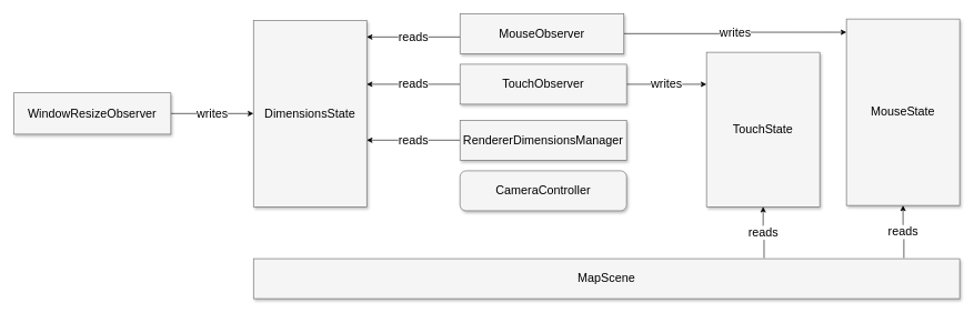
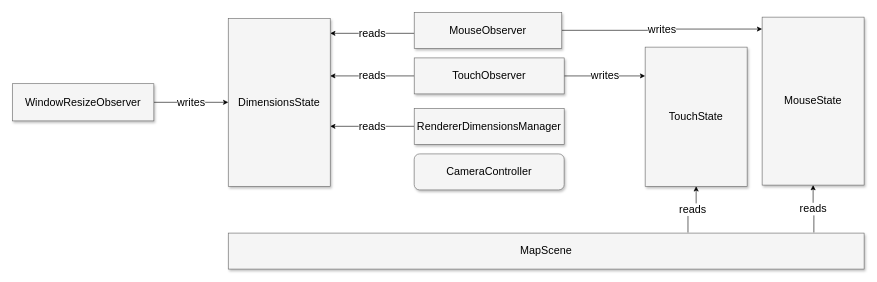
- <mxCell id="17" value="TouchState" style="whiteSpace=wrap;html=1;shadow=1;fontSize=18;fillColor=#f5f5f5;strokeColor=#666666;" vertex="1" parent="1"><mxGeometry x="1060" y="78" width="170" height="232" as="geometry" /></mxCell>
+ <mxCell id="17" value="TouchState" style="whiteSpace=wrap;html=1;shadow=1;fontSize=18;fillColor=#f5f5f5;strokeColor=#666666;" vertex="1" parent="1"><mxGeometry x="1075" y="78" width="170" height="232" as="geometry" /></mxCell>
